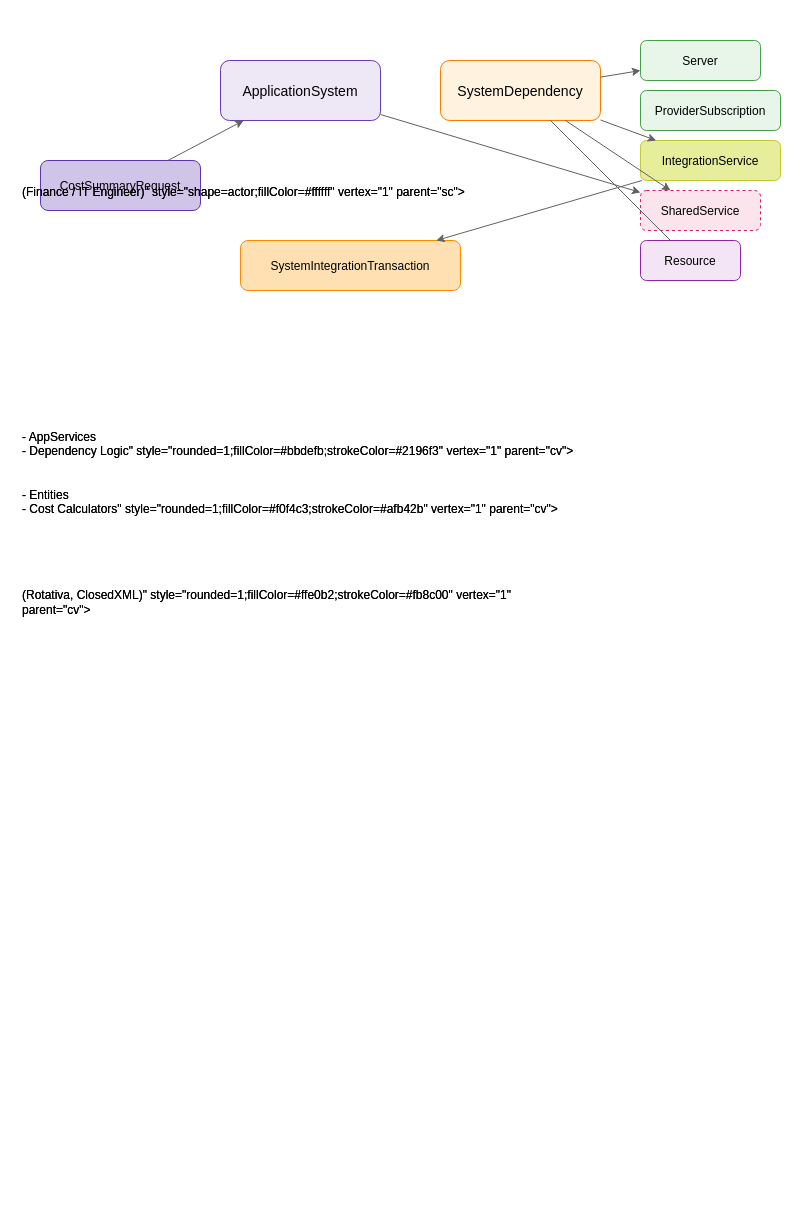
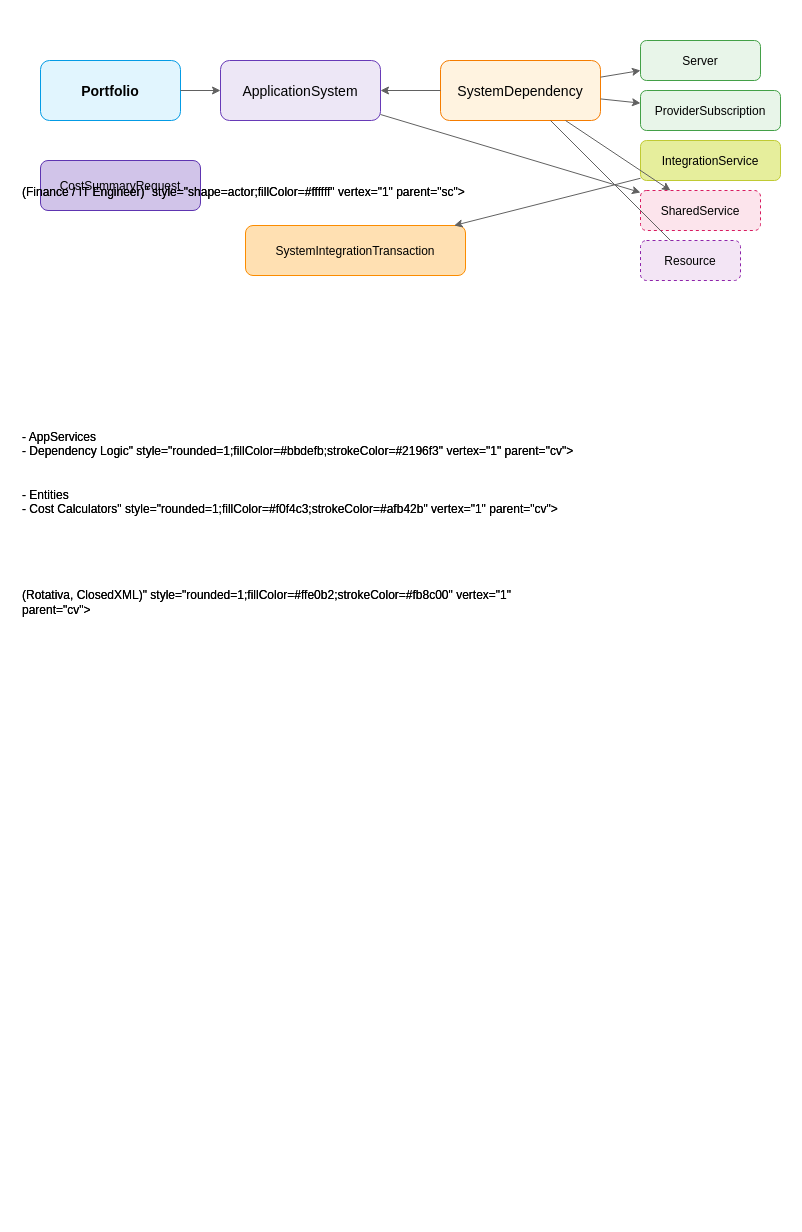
+ <mxCell id="2" value="Portfolio" style="rounded=1;fillColor=#e1f5fe;strokeColor=#039be5;fontSize=14;fontStyle=1;" parent="1" vertex="1"><mxGeometry x="40" y="60" width="140" height="60" as="geometry" /></mxCell>
+ <mxCell id="12" style="endArrow=classic;strokeColor=#616161" parent="1" source="2" target="3" edge="1"><mxGeometry relative="1" as="geometry" /></mxCell>
+ <mxCell id="15" style="endArrow=classic;strokeColor=#616161" parent="1" source="4" target="6" edge="1"><mxGeometry relative="1" as="geometry" /></mxCell>
- <mxCell id="16" style="endArrow=classic;strokeColor=#616161" parent="1" source="4" target="7" edge="1"><mxGeometry relative="1" as="geometry" /></mxCell>
+ <mxCell id="16" style="endArrow=classic;strokeColor=#616161;" parent="1" source="4" target="3" edge="1"><mxGeometry relative="1" as="geometry" /></mxCell>
- <mxCell id="20" style="endArrow=classic;strokeColor=#616161" parent="1" source="11" target="3" edge="1"><mxGeometry relative="1" as="geometry" /></mxCell>
- <mxCell id="9" value="Resource" style="rounded=1;fillColor=#f3e5f5;strokeColor=#8e24aa" parent="1" vertex="1"><mxGeometry x="640" y="240" width="100" height="40" as="geometry" /></mxCell>
+ <mxCell id="9" value="Resource" style="rounded=1;fillColor=#f3e5f5;strokeColor=#8e24aa;dashed=1;" parent="1" vertex="1"><mxGeometry x="640" y="240" width="100" height="40" as="geometry" /></mxCell>
- <mxCell id="10" value="SystemIntegrationTransaction" style="rounded=1;fillColor=#ffe0b2;strokeColor=#fb8c00" parent="1" vertex="1"><mxGeometry x="240" y="240" width="220" height="50" as="geometry" /></mxCell>
+ <mxCell id="10" value="SystemIntegrationTransaction" style="rounded=1;fillColor=#ffe0b2;strokeColor=#fb8c00" parent="1" vertex="1"><mxGeometry x="245" y="225" width="220" height="50" as="geometry" /></mxCell>
